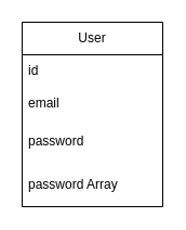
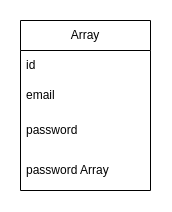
- <mxCell id="2" value="User" style="swimlane;fontStyle=0;childLayout=stackLayout;horizontal=1;startSize=30;horizontalStack=0;resizeParent=1;resizeParentMax=0;resizeLast=0;collapsible=1;marginBottom=0;whiteSpace=wrap;html=1;" vertex="1" parent="1"><mxGeometry x="20" y="20" width="130" height="170" as="geometry" /></mxCell>
+ <mxCell id="2" value="Array" style="swimlane;fontStyle=0;childLayout=stackLayout;horizontal=1;startSize=30;horizontalStack=0;resizeParent=1;resizeParentMax=0;resizeLast=0;collapsible=1;marginBottom=0;whiteSpace=wrap;html=1;" vertex="1" parent="1"><mxGeometry x="20" y="20" width="130" height="170" as="geometry" /></mxCell>
